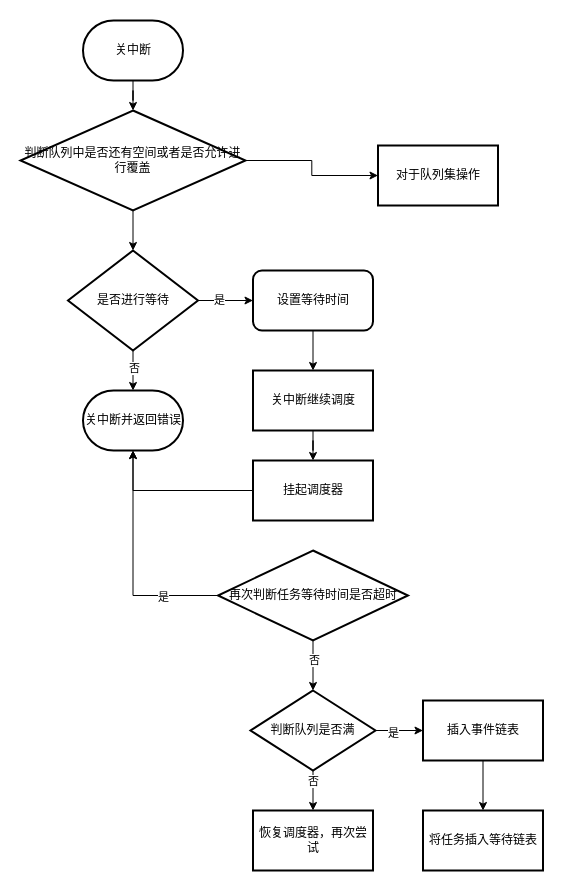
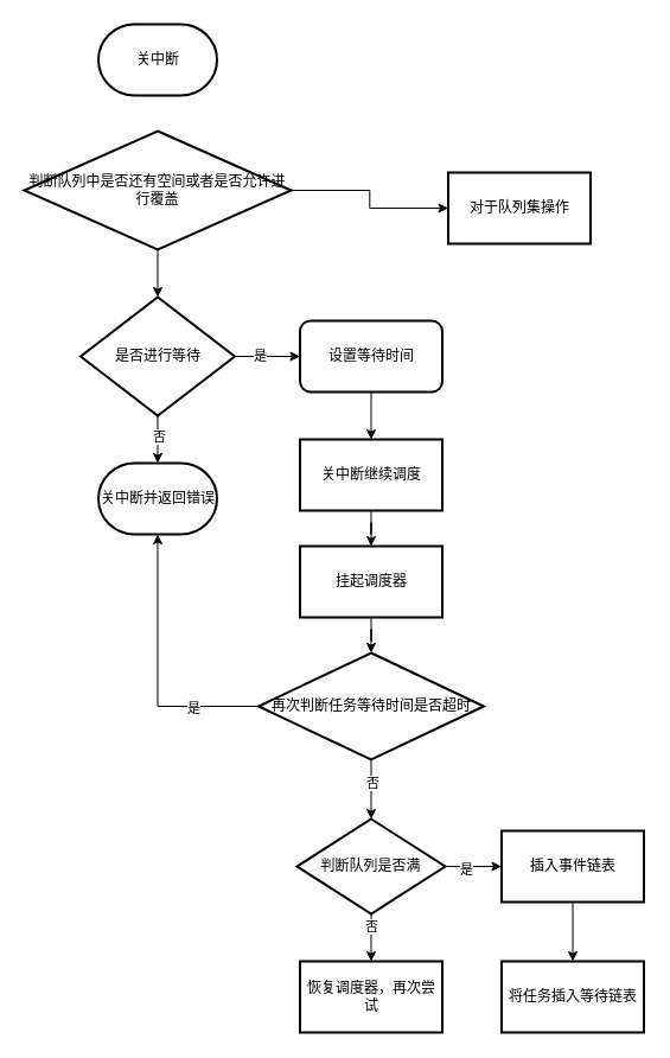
- <mxCell id="2" value="" style="edgeStyle=orthogonalEdgeStyle;rounded=0;orthogonalLoop=1;jettySize=auto;html=1;" edge="1" parent="1" source="3" target="6"><mxGeometry relative="1" as="geometry" /></mxCell>
- <mxCell id="30" value="" style="edgeStyle=orthogonalEdgeStyle;rounded=0;orthogonalLoop=1;jettySize=auto;html=1;" edge="1" parent="1" source="31" target="12"><mxGeometry relative="1" as="geometry" /></mxCell>
+ <mxCell id="30" value="" style="edgeStyle=orthogonalEdgeStyle;rounded=0;orthogonalLoop=1;jettySize=auto;html=1;" edge="1" parent="1" source="31" target="21"><mxGeometry relative="1" as="geometry" /></mxCell>
